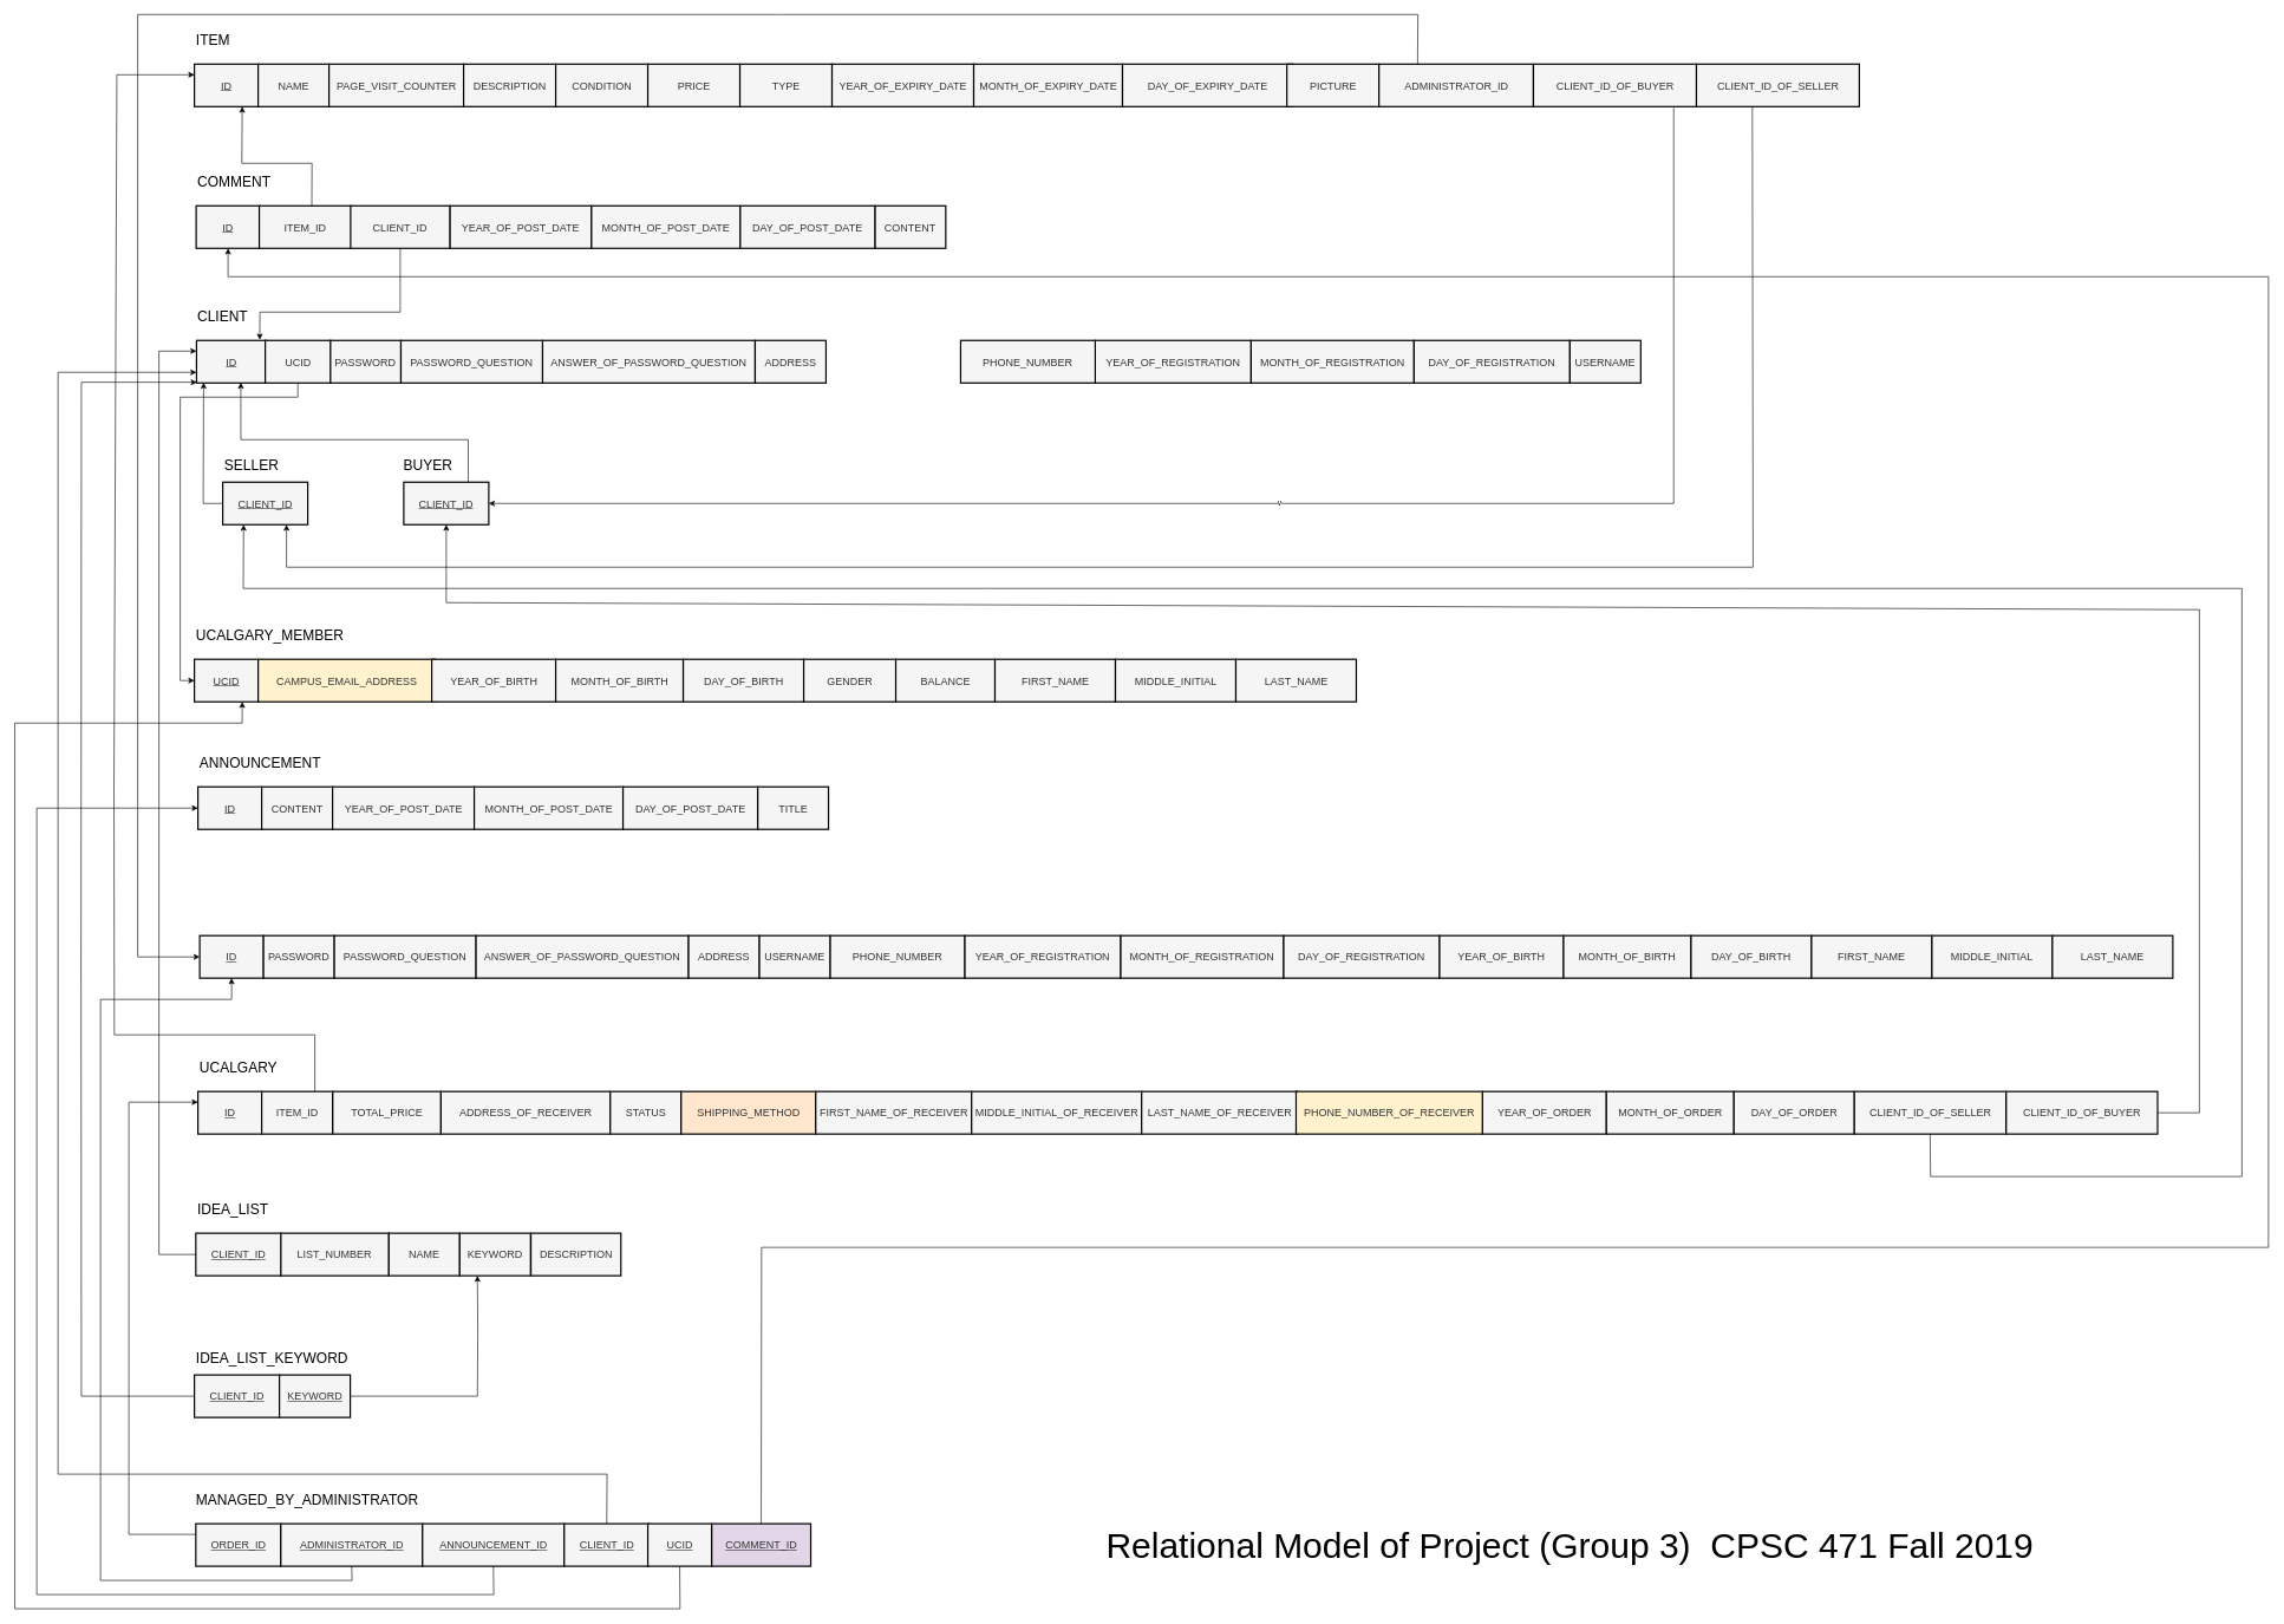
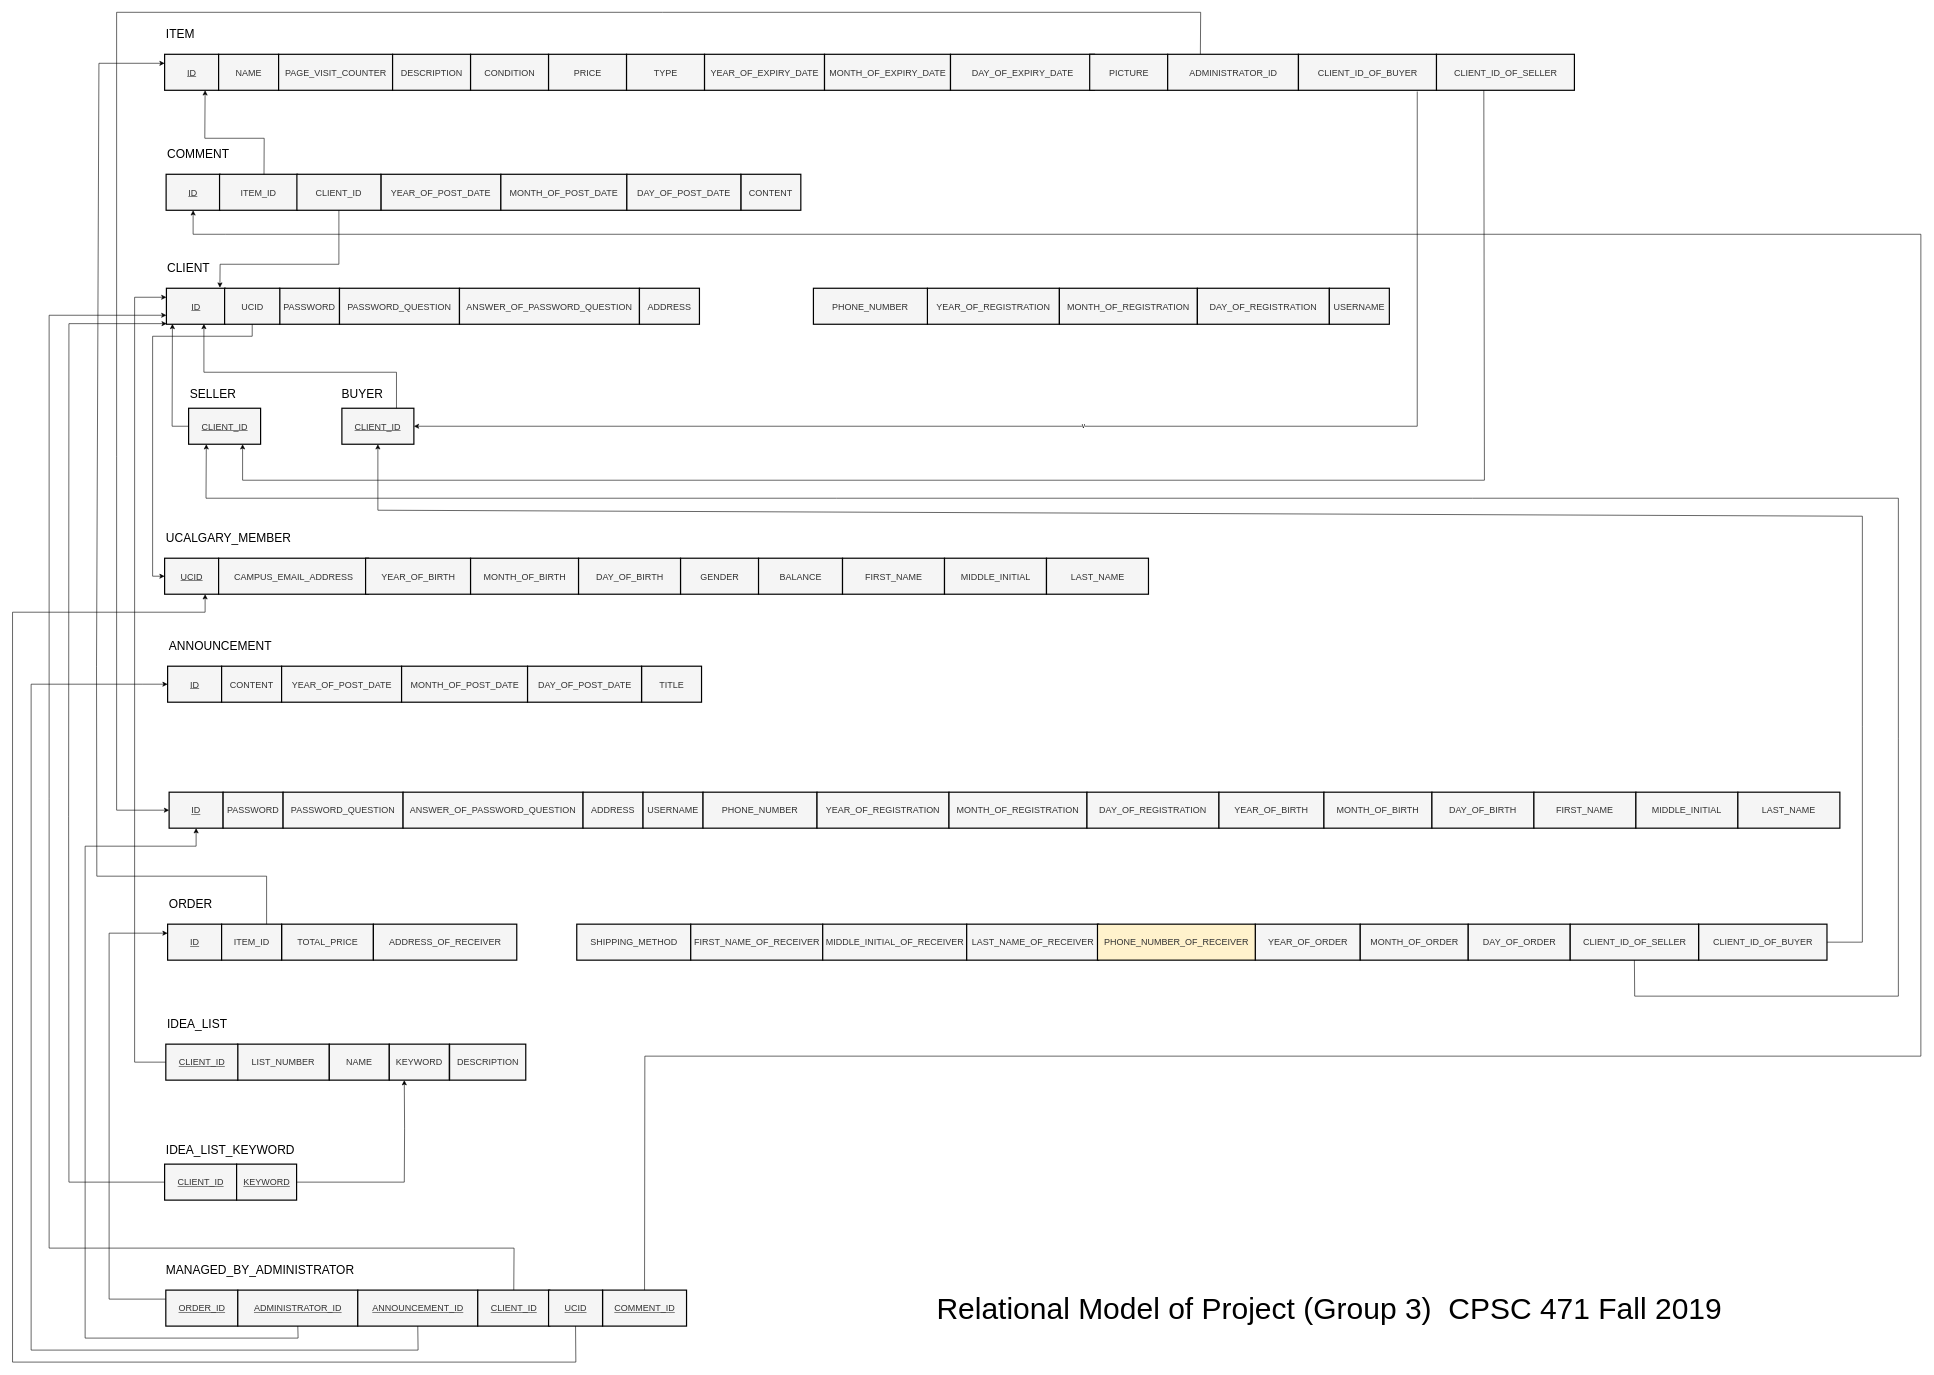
- <mxCell id="39" value="&lt;font style=&quot;font-size: 15px&quot;&gt;CAMPUS_EMAIL_ADDRESS&lt;/font&gt;" style="rounded=0;whiteSpace=wrap;html=1;fontColor=#333333;strokeWidth=2;fillColor=#fff2cc;" vertex="1" parent="1"><mxGeometry x="363.5" y="930" width="250" height="60" as="geometry" /></mxCell>
+ <mxCell id="39" value="&lt;font style=&quot;font-size: 15px&quot;&gt;CAMPUS_EMAIL_ADDRESS&lt;/font&gt;" style="rounded=0;whiteSpace=wrap;html=1;fontColor=#333333;strokeWidth=2;fillColor=#f5f5f5;" vertex="1" parent="1"><mxGeometry x="363.5" y="930" width="250" height="60" as="geometry" /></mxCell>
- <mxCell id="71" value="&lt;div align=&quot;left&quot;&gt;&lt;font style=&quot;font-size: 20px&quot;&gt;UCALGARY&lt;/font&gt;&lt;/div&gt;" style="text;html=1;strokeColor=none;fillColor=none;align=left;verticalAlign=middle;whiteSpace=wrap;rounded=0;" vertex="1" parent="1"><mxGeometry x="278.5" y="1490" width="310" height="30" as="geometry" /></mxCell>
+ <mxCell id="71" value="&lt;div align=&quot;left&quot;&gt;&lt;font style=&quot;font-size: 20px&quot;&gt;ORDER&lt;/font&gt;&lt;/div&gt;" style="text;html=1;strokeColor=none;fillColor=none;align=left;verticalAlign=middle;whiteSpace=wrap;rounded=0;" vertex="1" parent="1"><mxGeometry x="278.5" y="1490" width="310" height="30" as="geometry" /></mxCell>
- <mxCell id="75" value="&lt;font style=&quot;font-size: 15px&quot;&gt;STATUS&lt;/font&gt;" style="rounded=0;whiteSpace=wrap;html=1;fontColor=#333333;strokeWidth=2;fillColor=#f5f5f5;" vertex="1" parent="1"><mxGeometry x="860.5" y="1540" width="100" height="60" as="geometry" /></mxCell>
- <mxCell id="77" value="&lt;font style=&quot;font-size: 15px&quot;&gt;SHIPPING_METHOD&lt;/font&gt;" style="rounded=0;whiteSpace=wrap;html=1;fontColor=#333333;strokeWidth=2;fillColor=#ffe6cc;" vertex="1" parent="1"><mxGeometry x="960.5" y="1540" width="190" height="60" as="geometry" /></mxCell>
+ <mxCell id="77" value="&lt;font style=&quot;font-size: 15px&quot;&gt;SHIPPING_METHOD&lt;/font&gt;" style="rounded=0;whiteSpace=wrap;html=1;fontColor=#333333;strokeWidth=2;fillColor=#f5f5f5;" vertex="1" parent="1"><mxGeometry x="960.5" y="1540" width="190" height="60" as="geometry" /></mxCell>
- <mxCell id="100" value="&lt;u&gt;&lt;font style=&quot;font-size: 15px&quot;&gt;COMMENT_ID&lt;/font&gt;&lt;/u&gt;" style="rounded=0;whiteSpace=wrap;html=1;fontColor=#333333;strokeWidth=2;fillColor=#e1d5e7;" vertex="1" parent="1"><mxGeometry x="1003.5" y="2150" width="140" height="60" as="geometry" /></mxCell>
+ <mxCell id="100" value="&lt;u&gt;&lt;font style=&quot;font-size: 15px&quot;&gt;COMMENT_ID&lt;/font&gt;&lt;/u&gt;" style="rounded=0;whiteSpace=wrap;html=1;fontColor=#333333;strokeWidth=2;fillColor=#f5f5f5;" vertex="1" parent="1"><mxGeometry x="1003.5" y="2150" width="140" height="60" as="geometry" /></mxCell>
